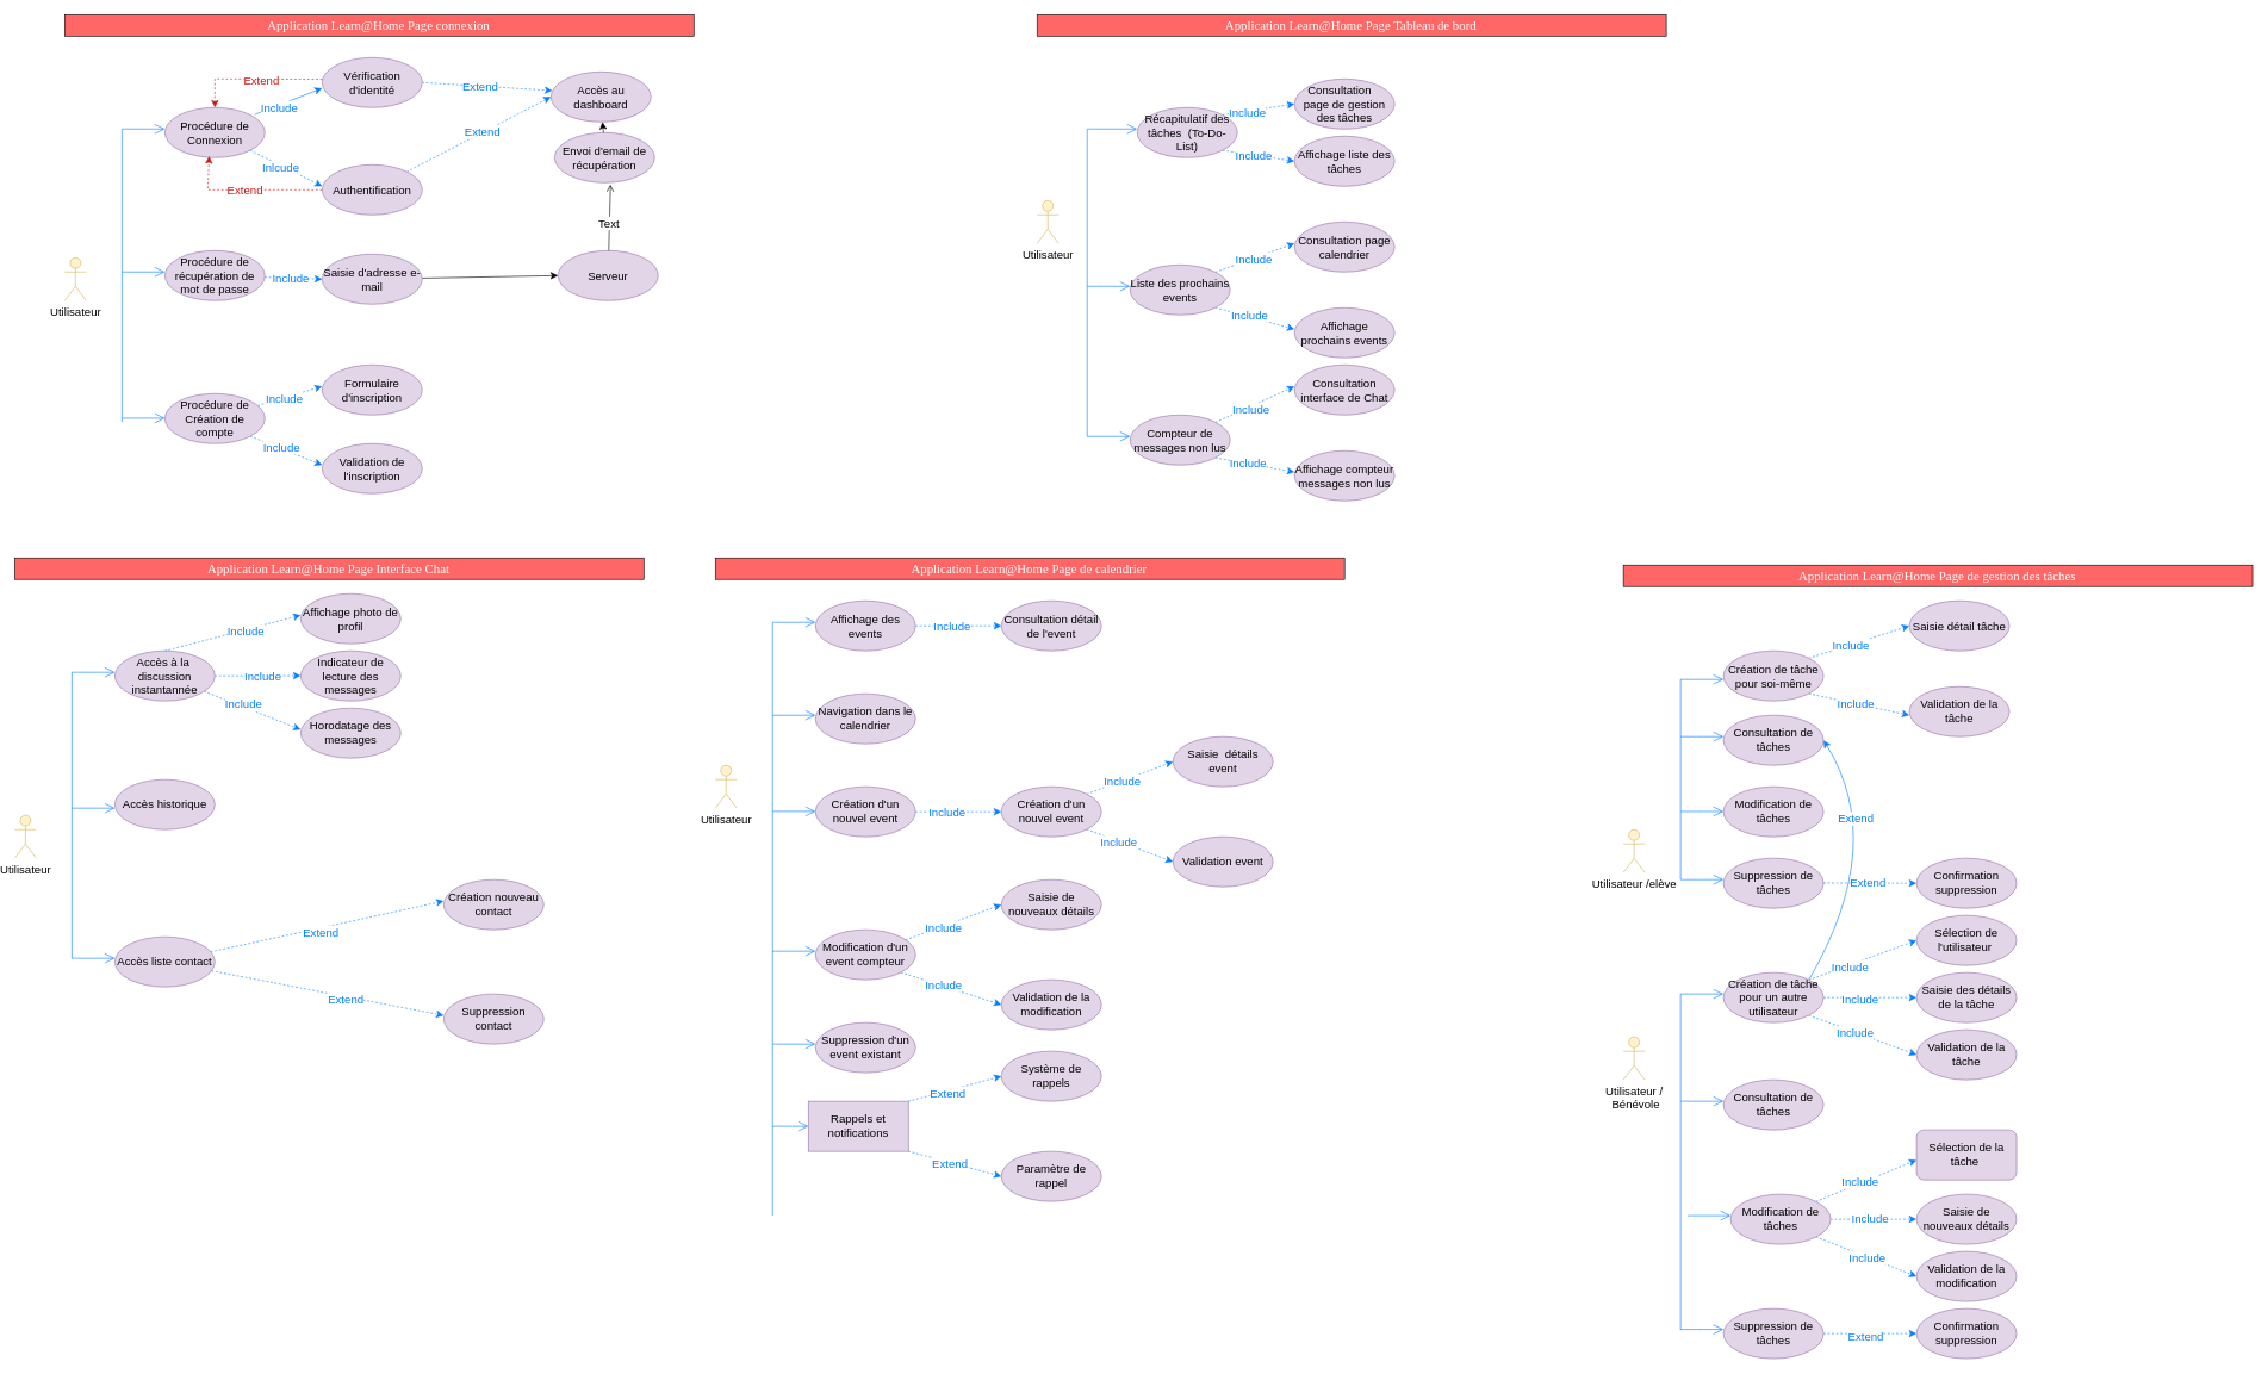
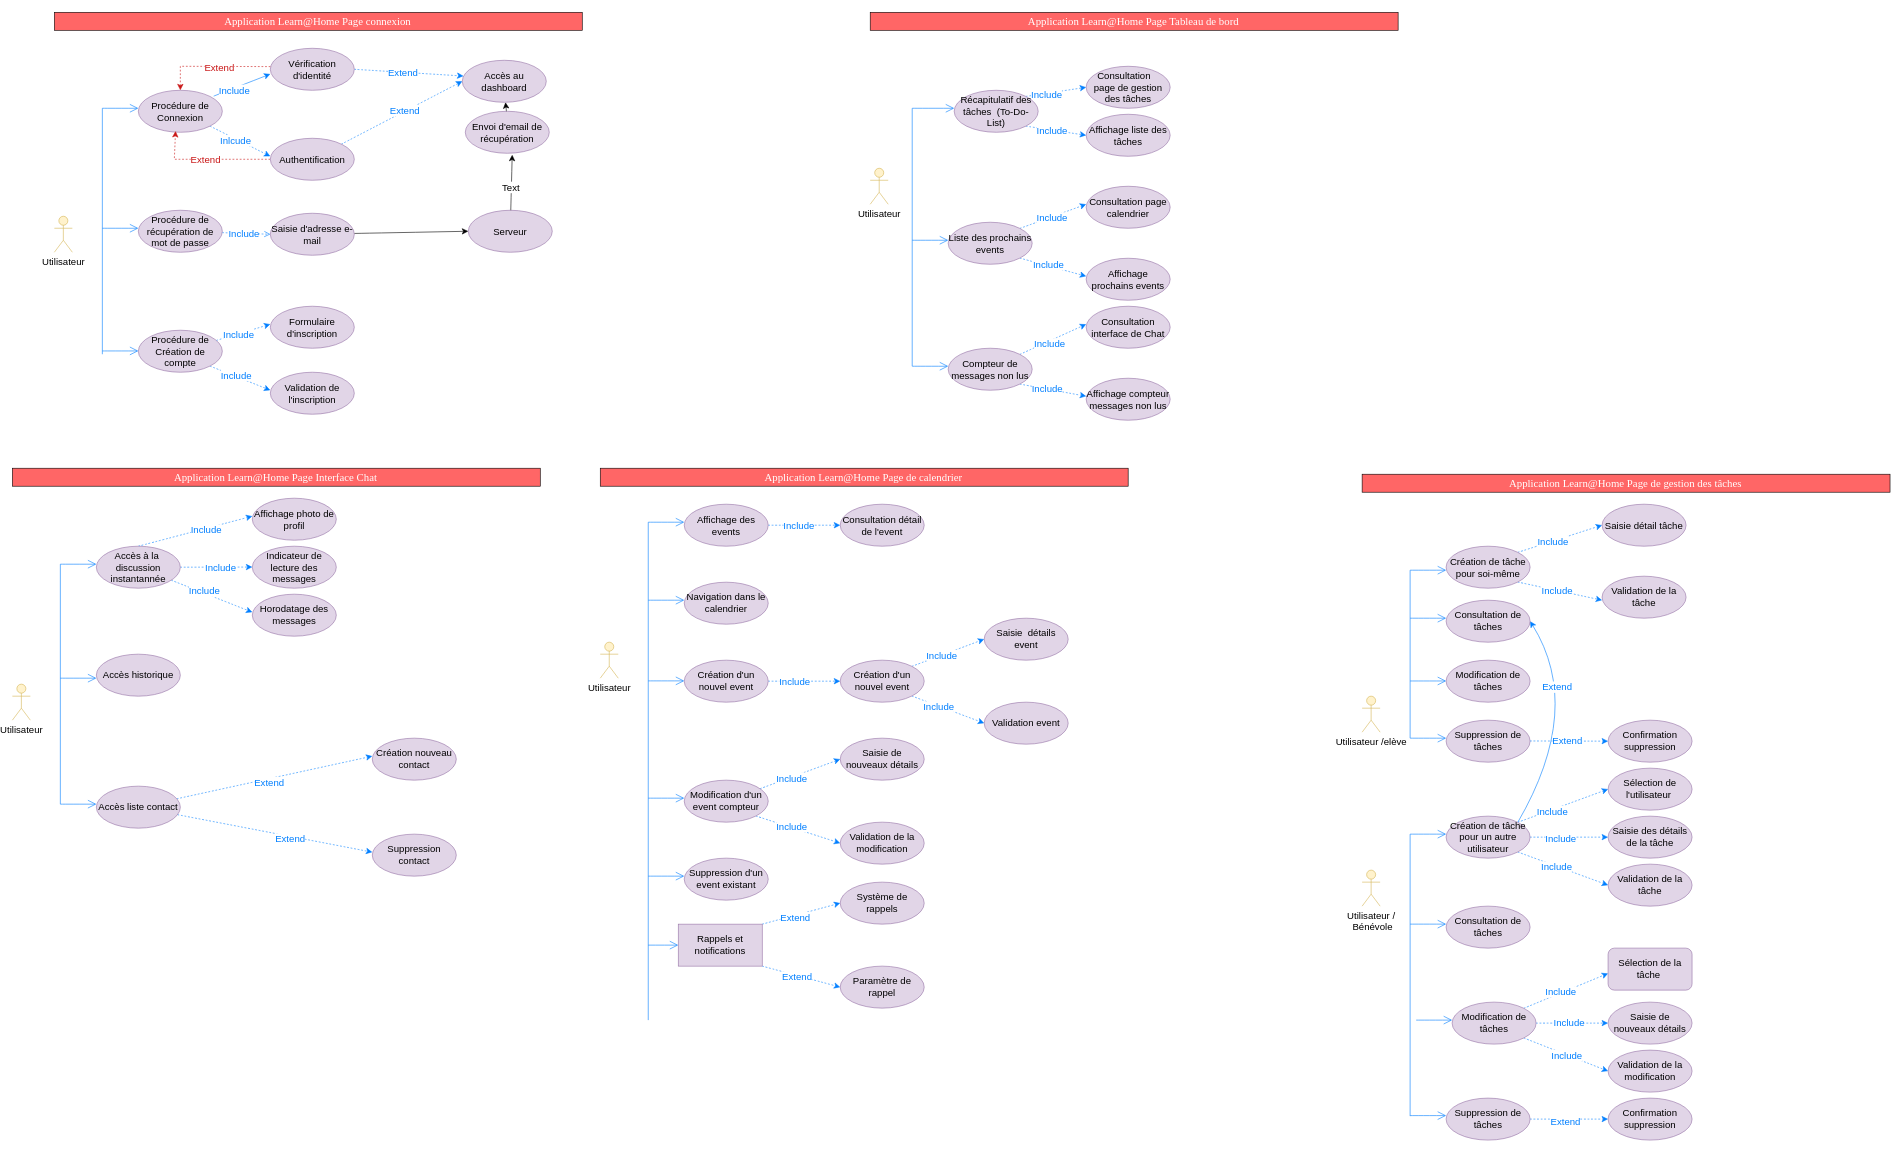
- <mxCell id="188" style="edgeStyle=none;curved=1;rounded=0;orthogonalLoop=1;jettySize=auto;html=1;entryX=0.559;entryY=1.036;entryDx=0;entryDy=0;entryPerimeter=0;fontSize=12;startSize=8;endSize=8;endArrow=open;" parent="1" source="186" target="81" edge="1"><mxGeometry relative="1" as="geometry" /></mxCell>
+ <mxCell id="188" style="edgeStyle=none;curved=1;rounded=0;orthogonalLoop=1;jettySize=auto;html=1;entryX=0.559;entryY=1.036;entryDx=0;entryDy=0;entryPerimeter=0;fontSize=12;startSize=8;endSize=8;" parent="1" source="186" target="81" edge="1"><mxGeometry relative="1" as="geometry" /></mxCell>
- <mxCell id="9" style="edgeStyle=none;curved=1;rounded=0;orthogonalLoop=1;jettySize=auto;html=1;fontSize=12;startSize=8;endSize=8;fillColor=#dae8fc;strokeColor=#007FFF;dashed=1;entryX=0;entryY=0.5;entryDx=0;entryDy=0;" parent="1" source="11" target="80" edge="1"><mxGeometry relative="1" as="geometry"><mxPoint x="450" y="340" as="targetPoint" /></mxGeometry></mxCell>
+ <mxCell id="9" style="edgeStyle=none;curved=1;rounded=0;orthogonalLoop=1;jettySize=auto;html=1;fontSize=12;startSize=8;endSize=8;fillColor=#dae8fc;strokeColor=#007FFF;dashed=1;entryX=0;entryY=0.5;entryDx=0;entryDy=0;endArrow=open;" parent="1" source="11" target="80" edge="1"><mxGeometry relative="1" as="geometry"><mxPoint x="450" y="340" as="targetPoint" /></mxGeometry></mxCell>
